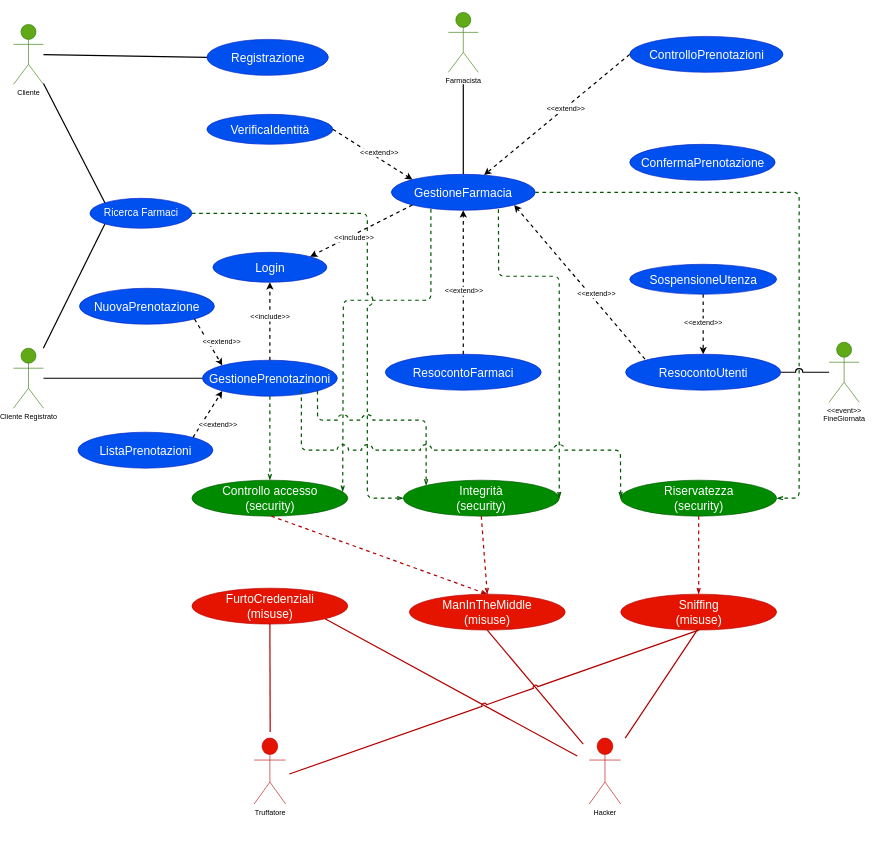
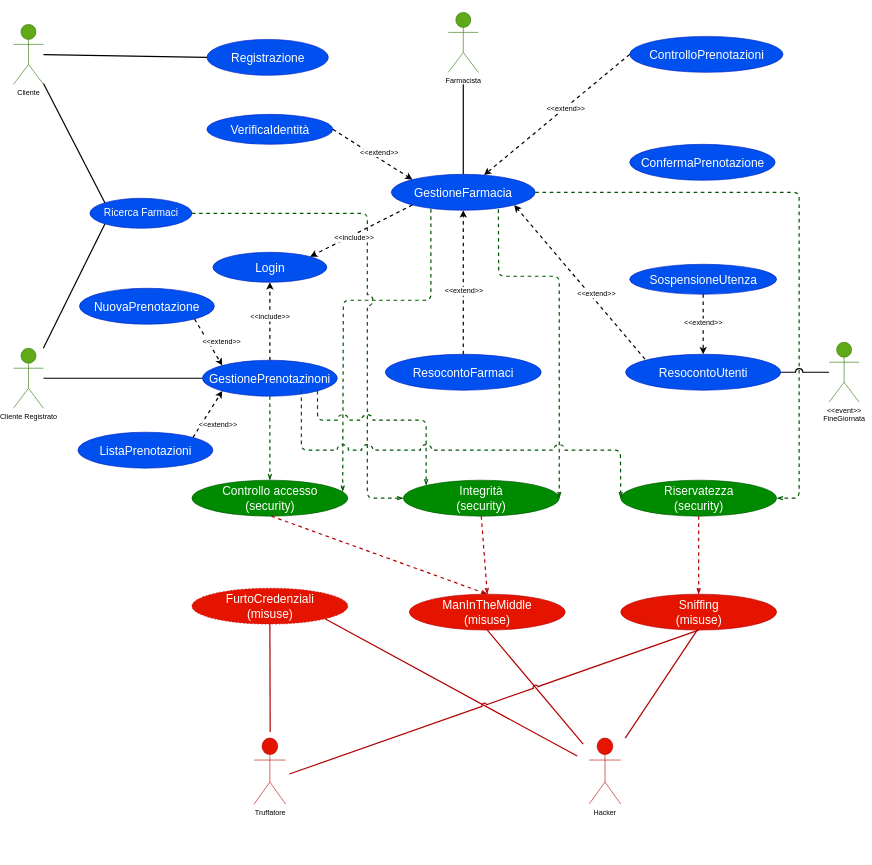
- <mxCell id="43" value="FurtoCredenziali&lt;br&gt;(misuse)" style="ellipse;whiteSpace=wrap;html=1;fontSize=20;fillColor=#e51400;strokeColor=#B20000;fontColor=#ffffff;" parent="1" vertex="1"><mxGeometry x="317.5" y="980" width="260" height="60" as="geometry" /></mxCell>
+ <mxCell id="43" value="FurtoCredenziali&lt;br&gt;(misuse)" style="ellipse;whiteSpace=wrap;html=1;fontSize=20;fillColor=#e51400;strokeColor=#B20000;fontColor=#ffffff;dashed=1;" parent="1" vertex="1"><mxGeometry x="317.5" y="980" width="260" height="60" as="geometry" /></mxCell>
